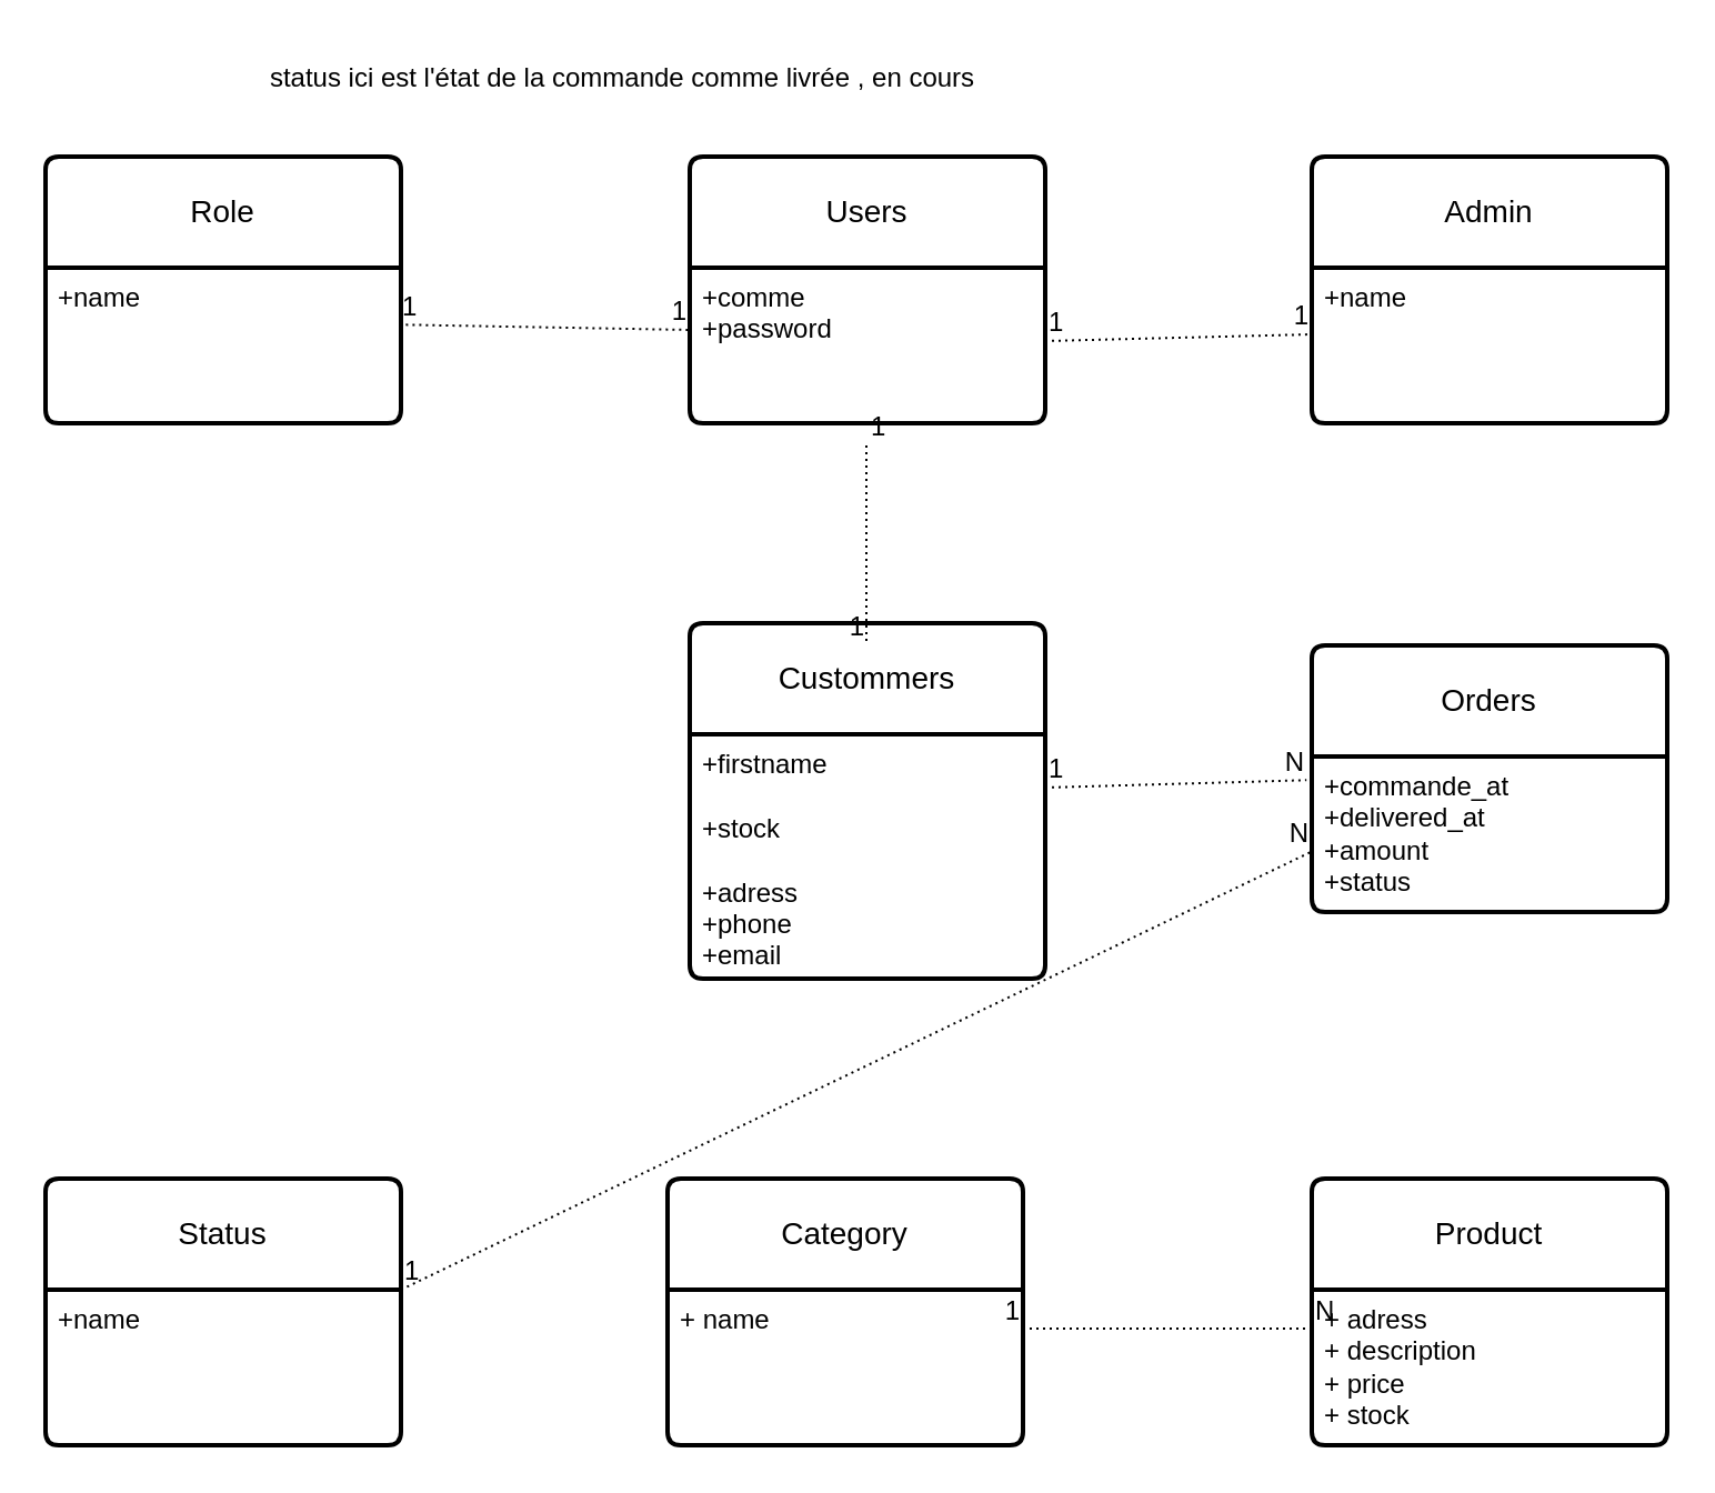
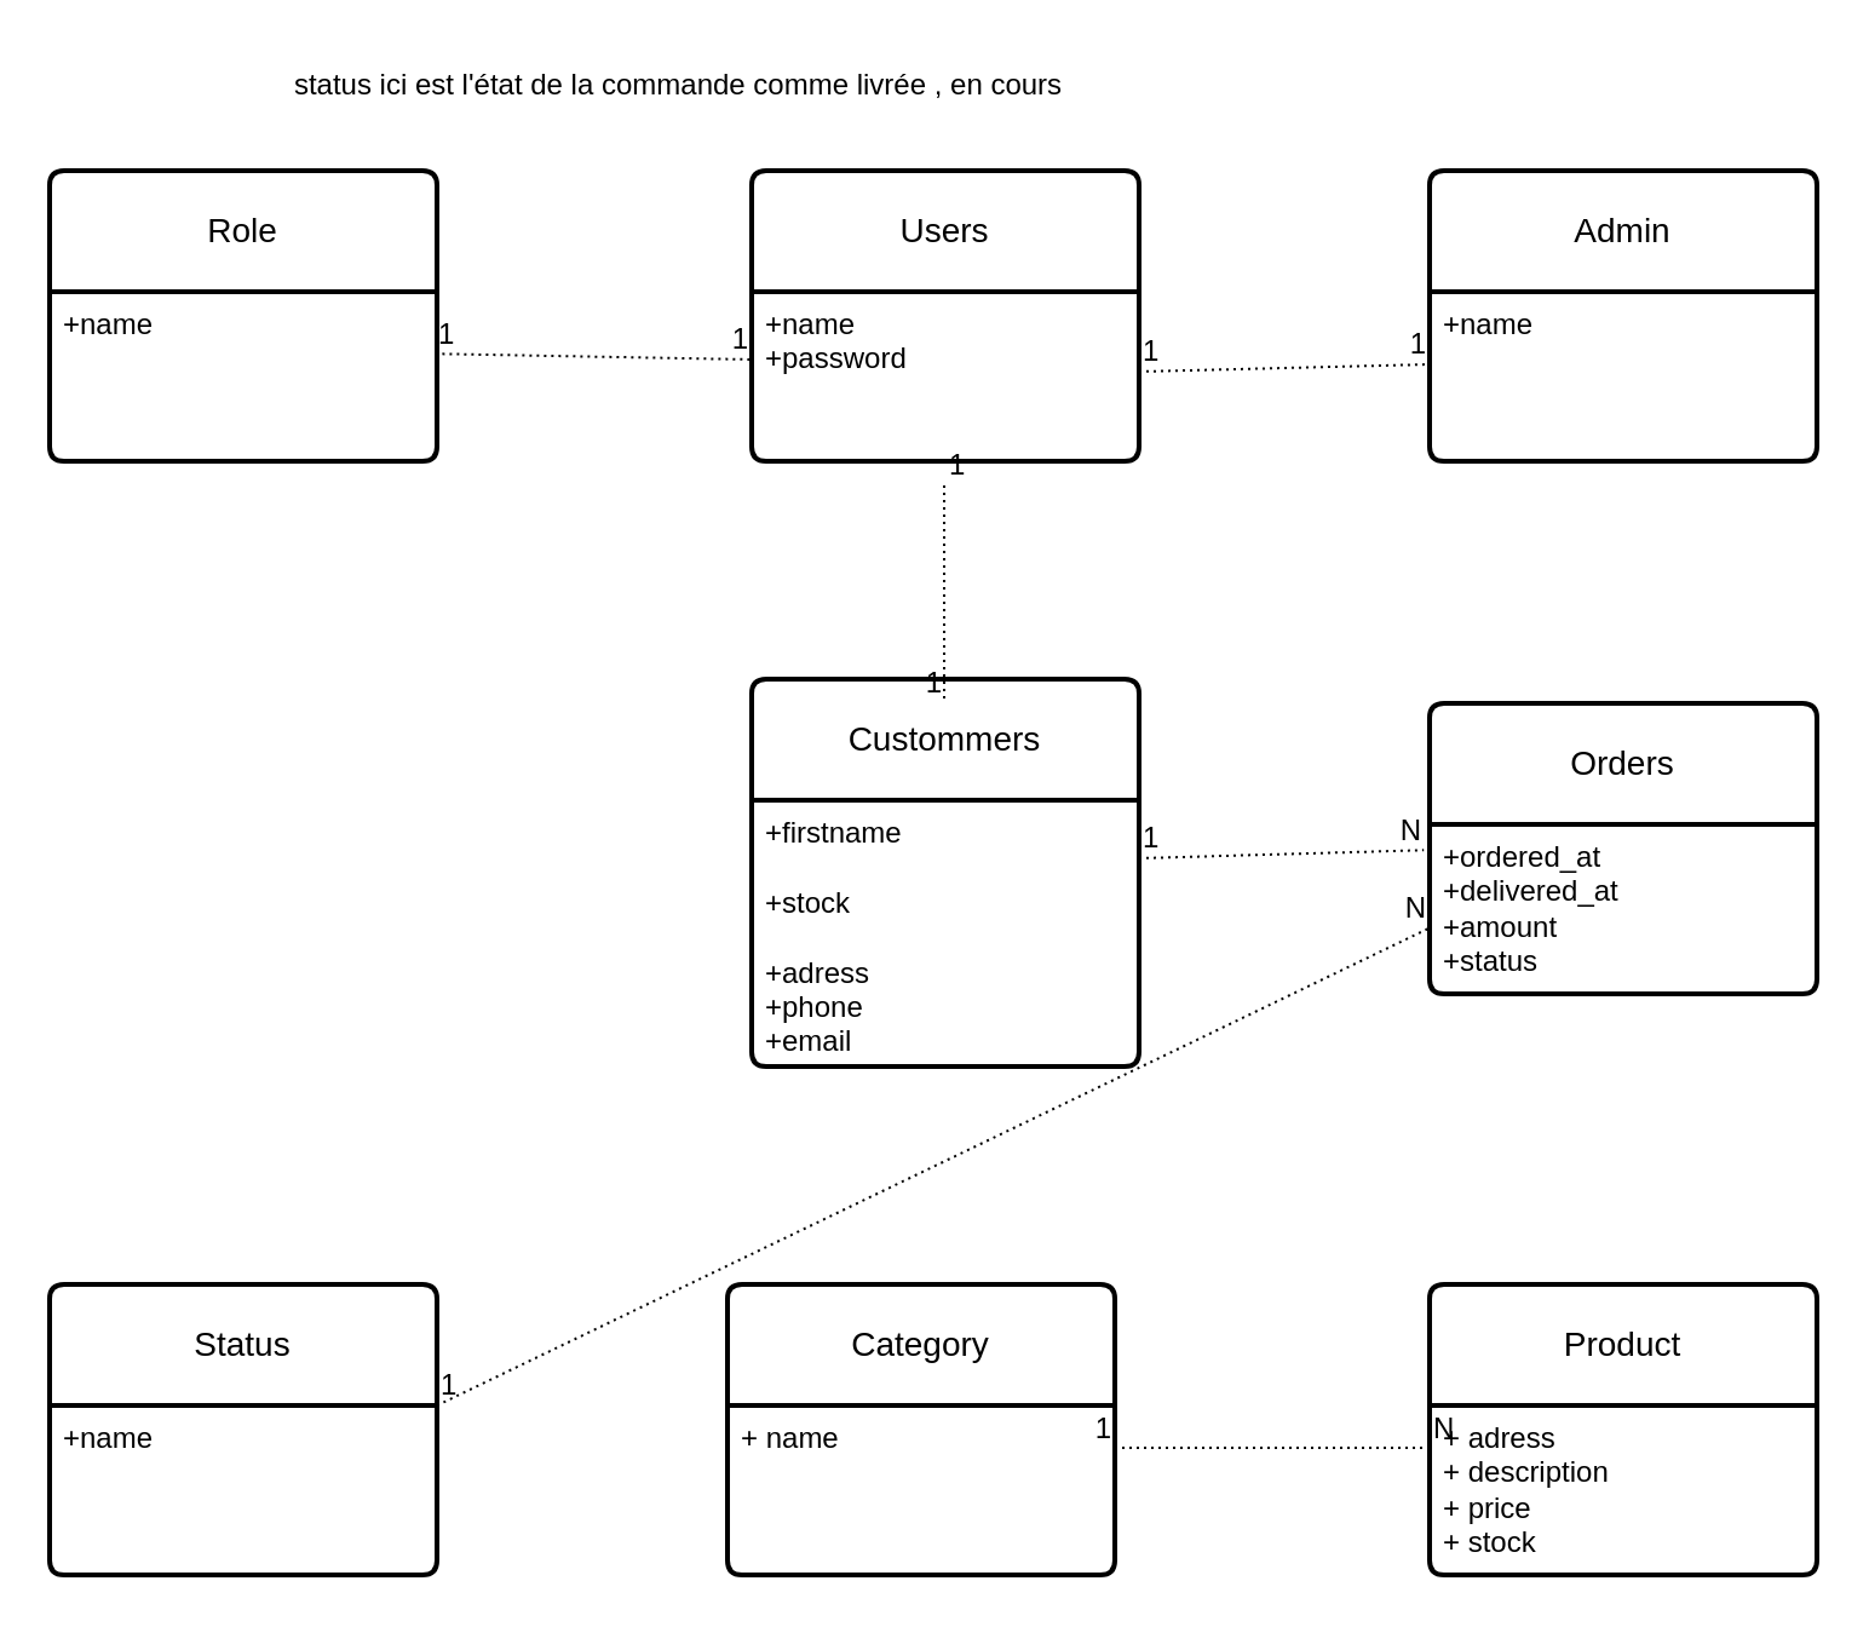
- <mxCell id="10" value="+comme&lt;br&gt;+password&lt;div&gt;&lt;br/&gt;&lt;/div&gt;" style="align=left;strokeColor=none;fillColor=none;spacingLeft=4;fontSize=12;verticalAlign=top;resizable=0;rotatable=0;part=1;html=1;" vertex="1" parent="9"><mxGeometry y="50" width="160" height="70" as="geometry" /></mxCell>
+ <mxCell id="10" value="+name&lt;br&gt;+password&lt;div&gt;&lt;br/&gt;&lt;/div&gt;" style="align=left;strokeColor=none;fillColor=none;spacingLeft=4;fontSize=12;verticalAlign=top;resizable=0;rotatable=0;part=1;html=1;" vertex="1" parent="9"><mxGeometry y="50" width="160" height="70" as="geometry" /></mxCell>
- <mxCell id="14" value="+commande_at&lt;div&gt;+delivered_at&lt;br&gt;&lt;div&gt;+amount&lt;/div&gt;&lt;div&gt;+status&lt;/div&gt;&lt;/div&gt;" style="align=left;strokeColor=none;fillColor=none;spacingLeft=4;fontSize=12;verticalAlign=top;resizable=0;rotatable=0;part=1;html=1;" vertex="1" parent="13"><mxGeometry y="50" width="160" height="70" as="geometry" /></mxCell>
+ <mxCell id="14" value="+ordered_at&lt;div&gt;+delivered_at&lt;br&gt;&lt;div&gt;+amount&lt;/div&gt;&lt;div&gt;+status&lt;/div&gt;&lt;/div&gt;" style="align=left;strokeColor=none;fillColor=none;spacingLeft=4;fontSize=12;verticalAlign=top;resizable=0;rotatable=0;part=1;html=1;" vertex="1" parent="13"><mxGeometry y="50" width="160" height="70" as="geometry" /></mxCell>
